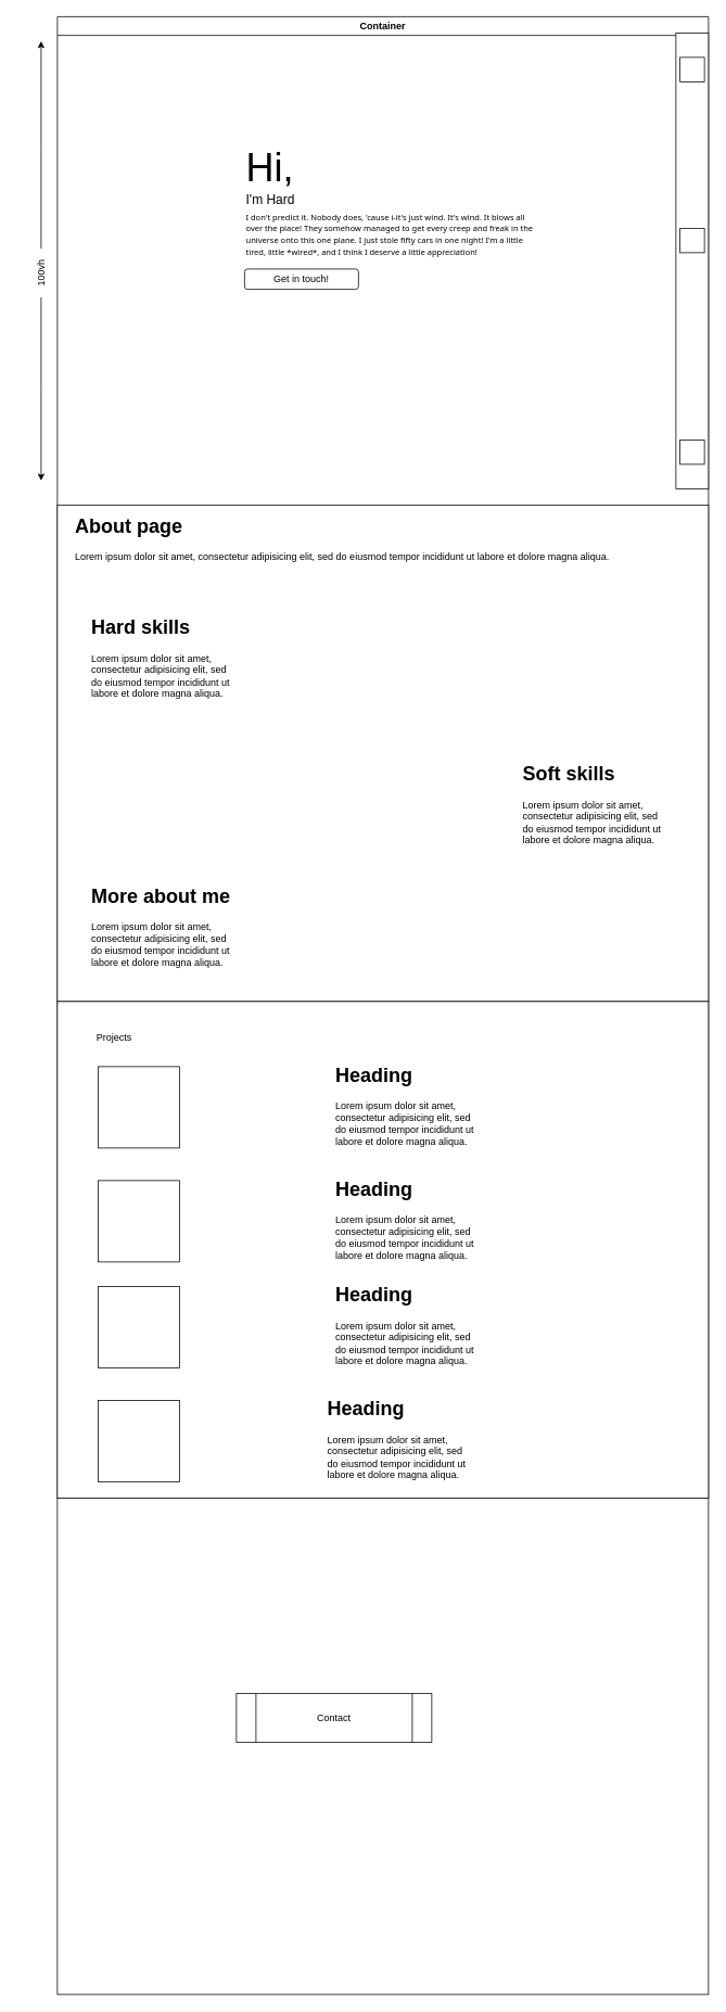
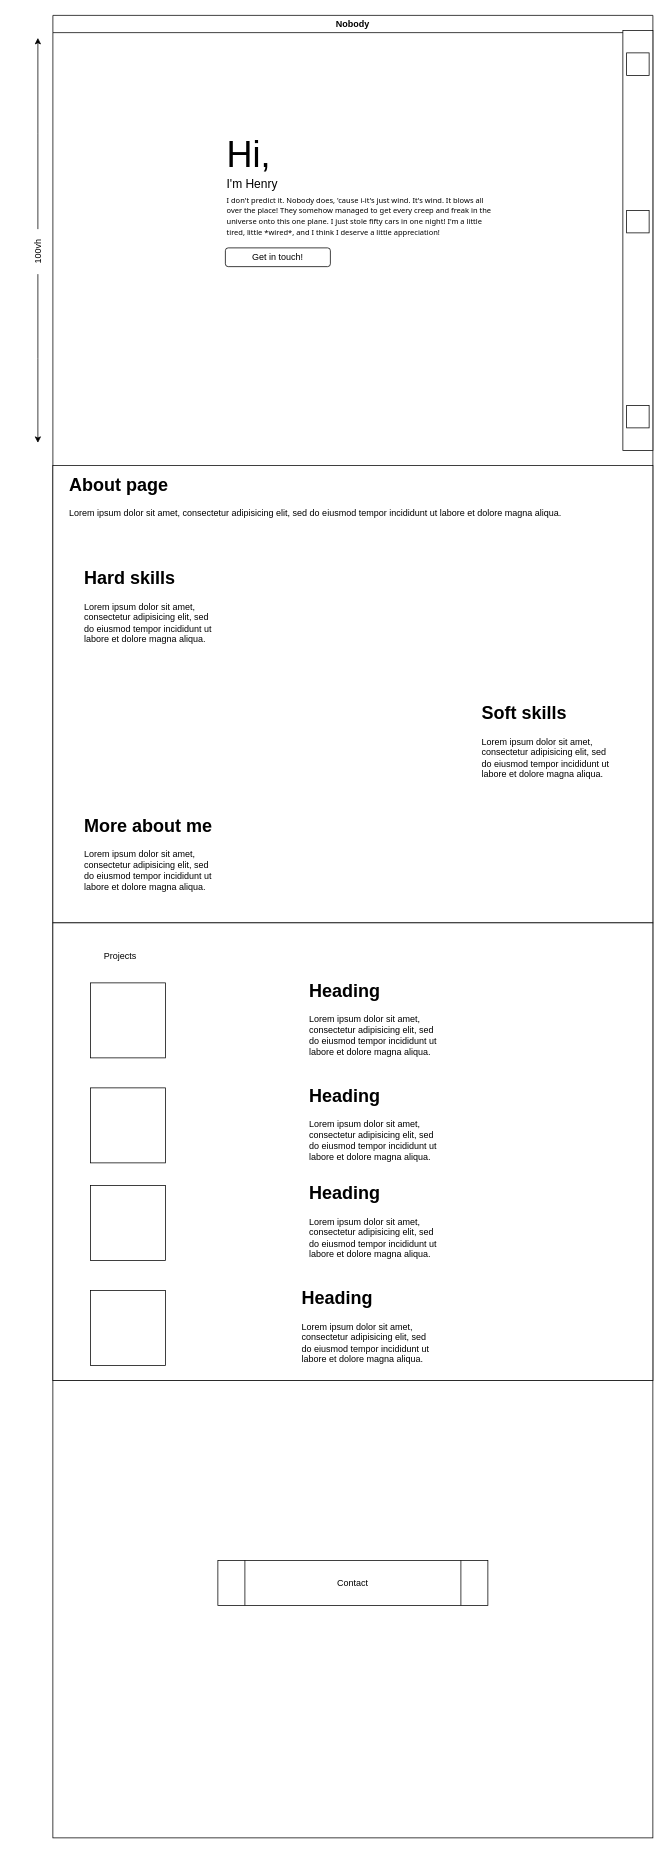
- <mxCell id="2" value="Container" style="swimlane;" parent="1" vertex="1"><mxGeometry y="20" width="800" height="1820" as="geometry" x="70" /></mxCell>
+ <mxCell id="2" value="Nobody" style="swimlane;" parent="1" vertex="1"><mxGeometry y="20" width="800" height="1820" as="geometry" x="70" /></mxCell>
- <mxCell id="7" value="&lt;font style=&quot;font-size: 48px;&quot;&gt;Hi,&lt;/font&gt;&lt;div&gt;&lt;font size=&quot;3&quot;&gt;I'm Hard&lt;/font&gt;&lt;/div&gt;" style="text;html=1;align=left;verticalAlign=middle;whiteSpace=wrap;rounded=0;" parent="2" vertex="1"><mxGeometry x="230" y="150" width="280" height="90" as="geometry" /></mxCell>
+ <mxCell id="7" value="&lt;font style=&quot;font-size: 48px;&quot;&gt;Hi,&lt;/font&gt;&lt;div&gt;&lt;font size=&quot;3&quot;&gt;I'm Henry&lt;/font&gt;&lt;/div&gt;" style="text;html=1;align=left;verticalAlign=middle;whiteSpace=wrap;rounded=0;" parent="2" vertex="1"><mxGeometry x="230" y="150" width="280" height="90" as="geometry" /></mxCell>
- <mxCell id="16" value="Projects" style="text;html=1;align=center;verticalAlign=middle;whiteSpace=wrap;rounded=0;" vertex="1" parent="2"><mxGeometry x="40" y="1240" width="60" height="30" as="geometry" /></mxCell>
+ <mxCell id="16" value="Projects" style="text;html=1;align=center;verticalAlign=middle;whiteSpace=wrap;rounded=0;" vertex="1" parent="2"><mxGeometry x="60" y="1240" width="60" height="30" as="geometry" /></mxCell>
- <mxCell id="29" value="Contact" style="shape=process;whiteSpace=wrap;html=1;backgroundOutline=1;" vertex="1" parent="1"><mxGeometry x="290" y="2080" width="240" height="60" as="geometry" /></mxCell>
+ <mxCell id="29" value="Contact" style="shape=process;whiteSpace=wrap;html=1;backgroundOutline=1;" vertex="1" parent="1"><mxGeometry x="290" y="2080" width="360" height="60" as="geometry" /></mxCell>
